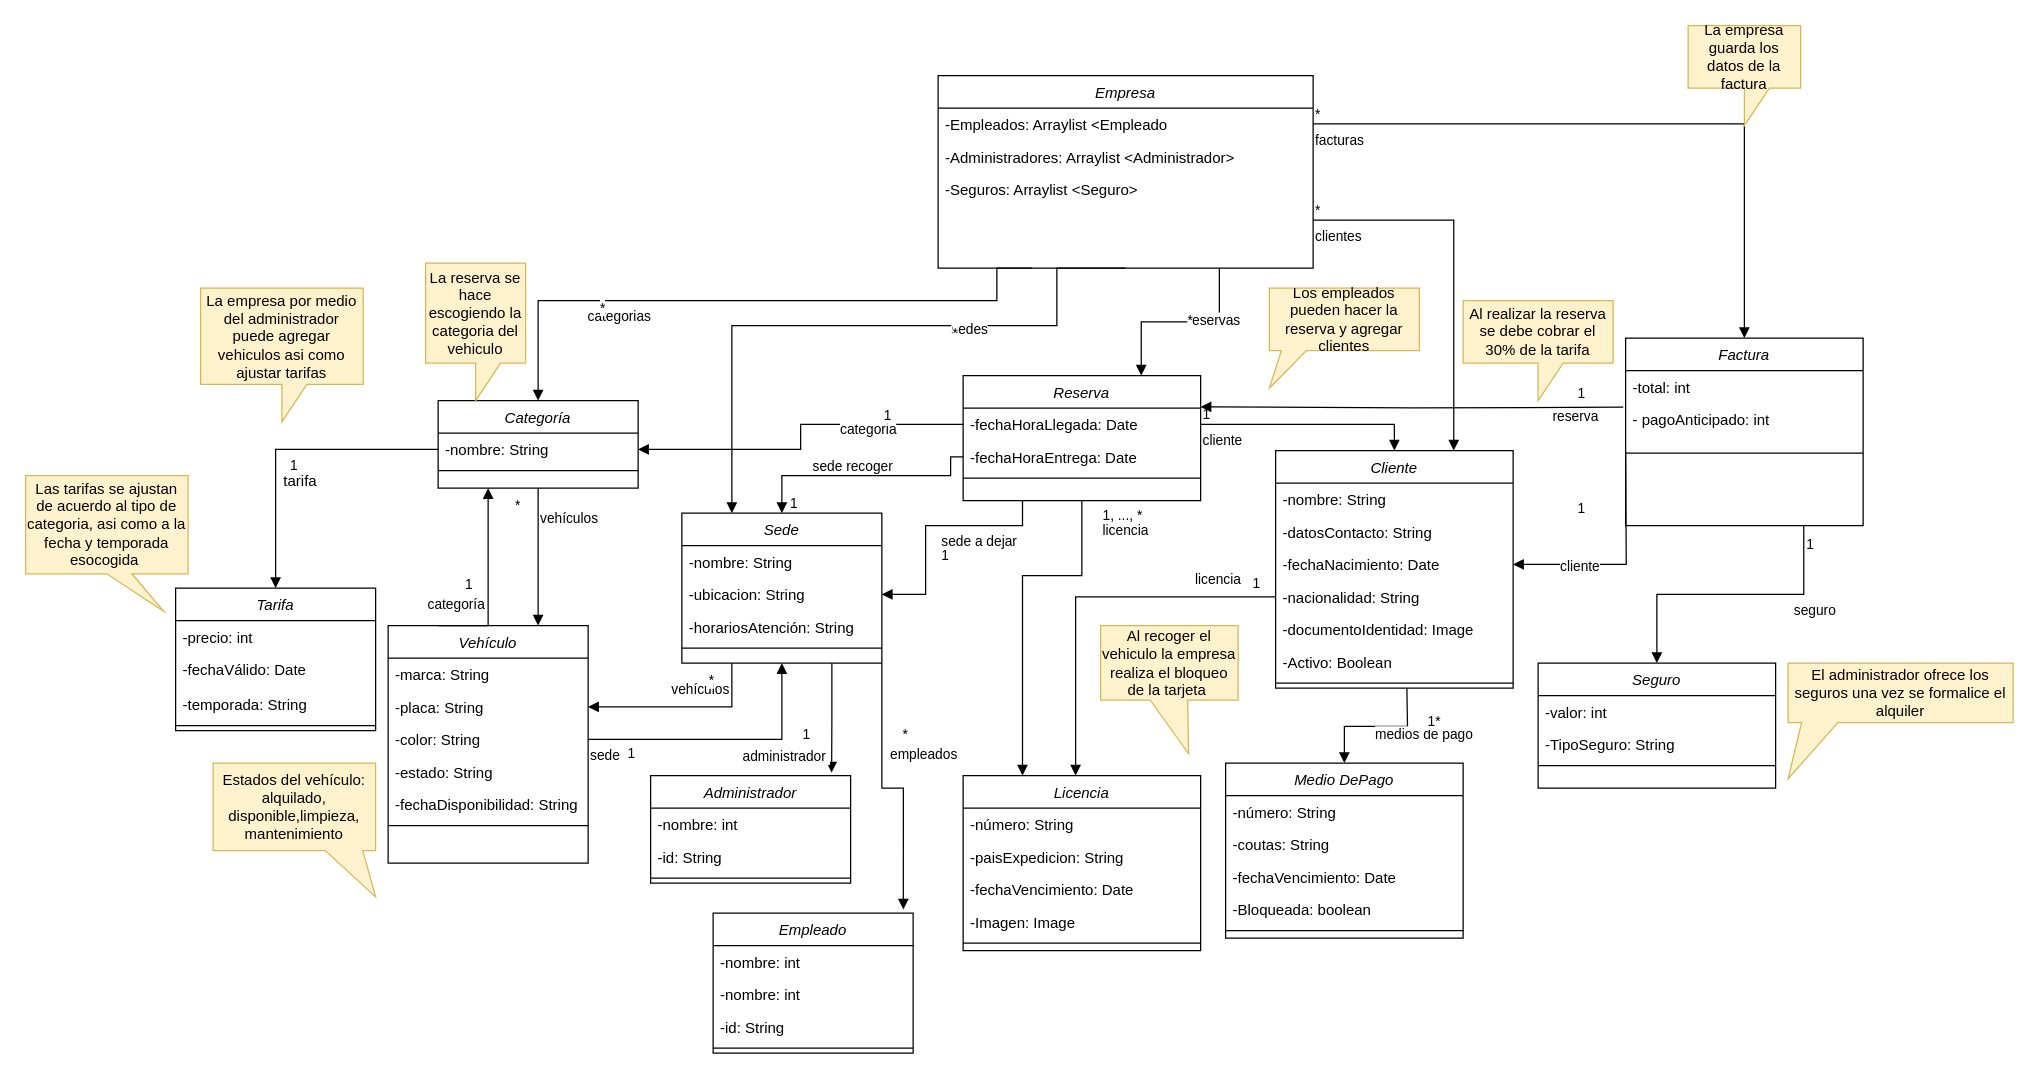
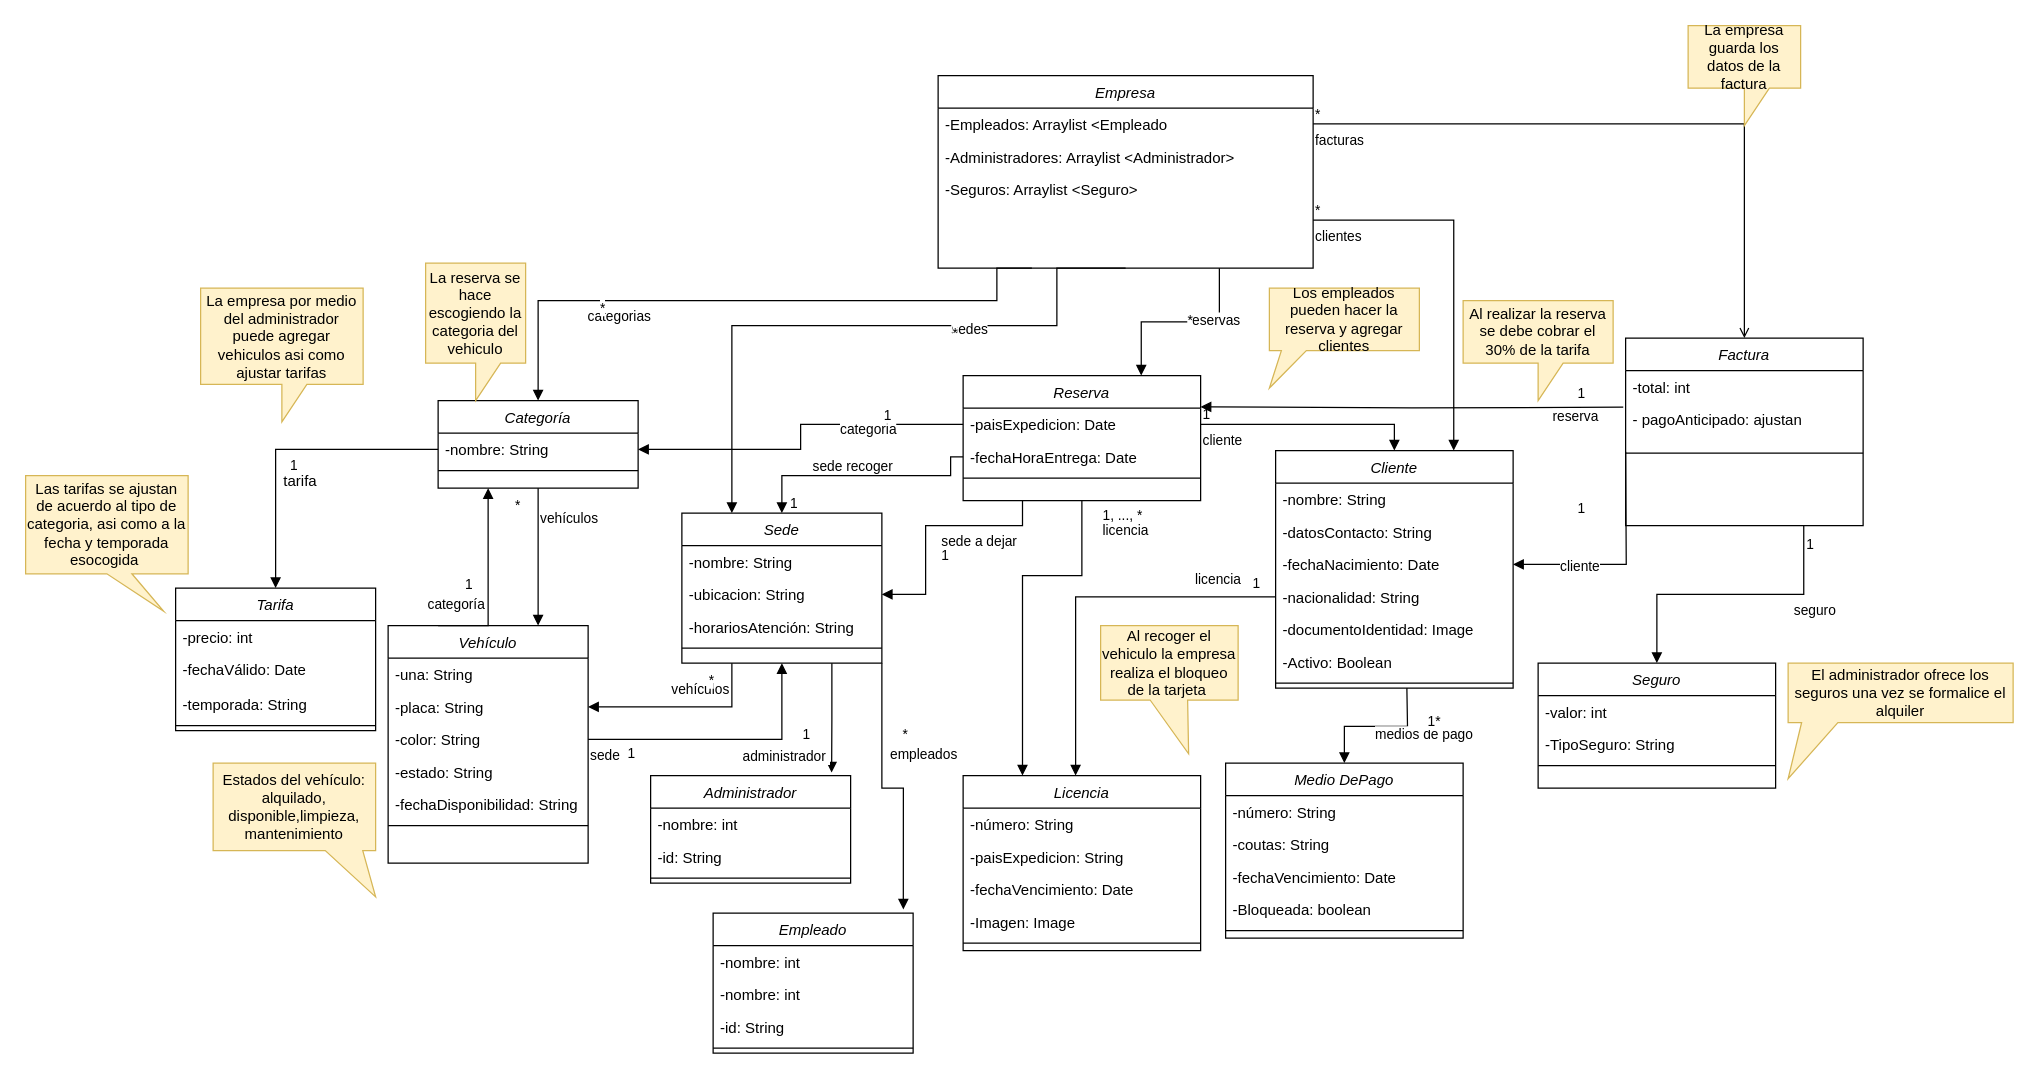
- <mxCell id="110" value="facturas" style="endArrow=block;endFill=1;html=1;edgeStyle=orthogonalEdgeStyle;align=left;verticalAlign=top;rounded=0;exitX=1;exitY=0.25;exitDx=0;exitDy=0;entryX=0.5;entryY=0;entryDx=0;entryDy=0;" parent="1" source="98" target="54" edge="1"><mxGeometry x="-1" relative="1" as="geometry"><mxPoint x="1030" y="170" as="sourcePoint" /><mxPoint x="1190" y="170" as="targetPoint" /><mxPoint as="offset" /></mxGeometry></mxCell>
+ <mxCell id="110" value="facturas" style="endArrow=open;endFill=1;html=1;edgeStyle=orthogonalEdgeStyle;align=left;verticalAlign=top;rounded=0;exitX=1;exitY=0.25;exitDx=0;exitDy=0;entryX=0.5;entryY=0;entryDx=0;entryDy=0;" parent="1" source="98" target="54" edge="1"><mxGeometry x="-1" relative="1" as="geometry"><mxPoint x="1030" y="170" as="sourcePoint" /><mxPoint x="1190" y="170" as="targetPoint" /><mxPoint as="offset" /></mxGeometry></mxCell>
- <mxCell id="56" value="- pagoAnticipado: int" style="text;align=left;verticalAlign=top;spacingLeft=4;spacingRight=4;overflow=hidden;rotatable=0;points=[[0,0.5],[1,0.5]];portConstraint=eastwest;" parent="54" vertex="1"><mxGeometry y="52" width="190" height="26" as="geometry" /></mxCell>
+ <mxCell id="56" value="- pagoAnticipado: ajustan" style="text;align=left;verticalAlign=top;spacingLeft=4;spacingRight=4;overflow=hidden;rotatable=0;points=[[0,0.5],[1,0.5]];portConstraint=eastwest;" parent="54" vertex="1"><mxGeometry y="52" width="190" height="26" as="geometry" /></mxCell>
- <mxCell id="63" value="-fechaHoraLlegada: Date" style="text;align=left;verticalAlign=top;spacingLeft=4;spacingRight=4;overflow=hidden;rotatable=0;points=[[0,0.5],[1,0.5]];portConstraint=eastwest;" parent="62" vertex="1"><mxGeometry y="26" width="190" height="26" as="geometry" /></mxCell>
+ <mxCell id="63" value="-paisExpedicion: Date" style="text;align=left;verticalAlign=top;spacingLeft=4;spacingRight=4;overflow=hidden;rotatable=0;points=[[0,0.5],[1,0.5]];portConstraint=eastwest;" parent="62" vertex="1"><mxGeometry y="26" width="190" height="26" as="geometry" /></mxCell>
- <mxCell id="3" value="-marca: String" style="text;align=left;verticalAlign=top;spacingLeft=4;spacingRight=4;overflow=hidden;rotatable=0;points=[[0,0.5],[1,0.5]];portConstraint=eastwest;" parent="2" vertex="1"><mxGeometry y="26" width="160" height="26" as="geometry" /></mxCell>
+ <mxCell id="3" value="-una: String" style="text;align=left;verticalAlign=top;spacingLeft=4;spacingRight=4;overflow=hidden;rotatable=0;points=[[0,0.5],[1,0.5]];portConstraint=eastwest;" parent="2" vertex="1"><mxGeometry y="26" width="160" height="26" as="geometry" /></mxCell>
